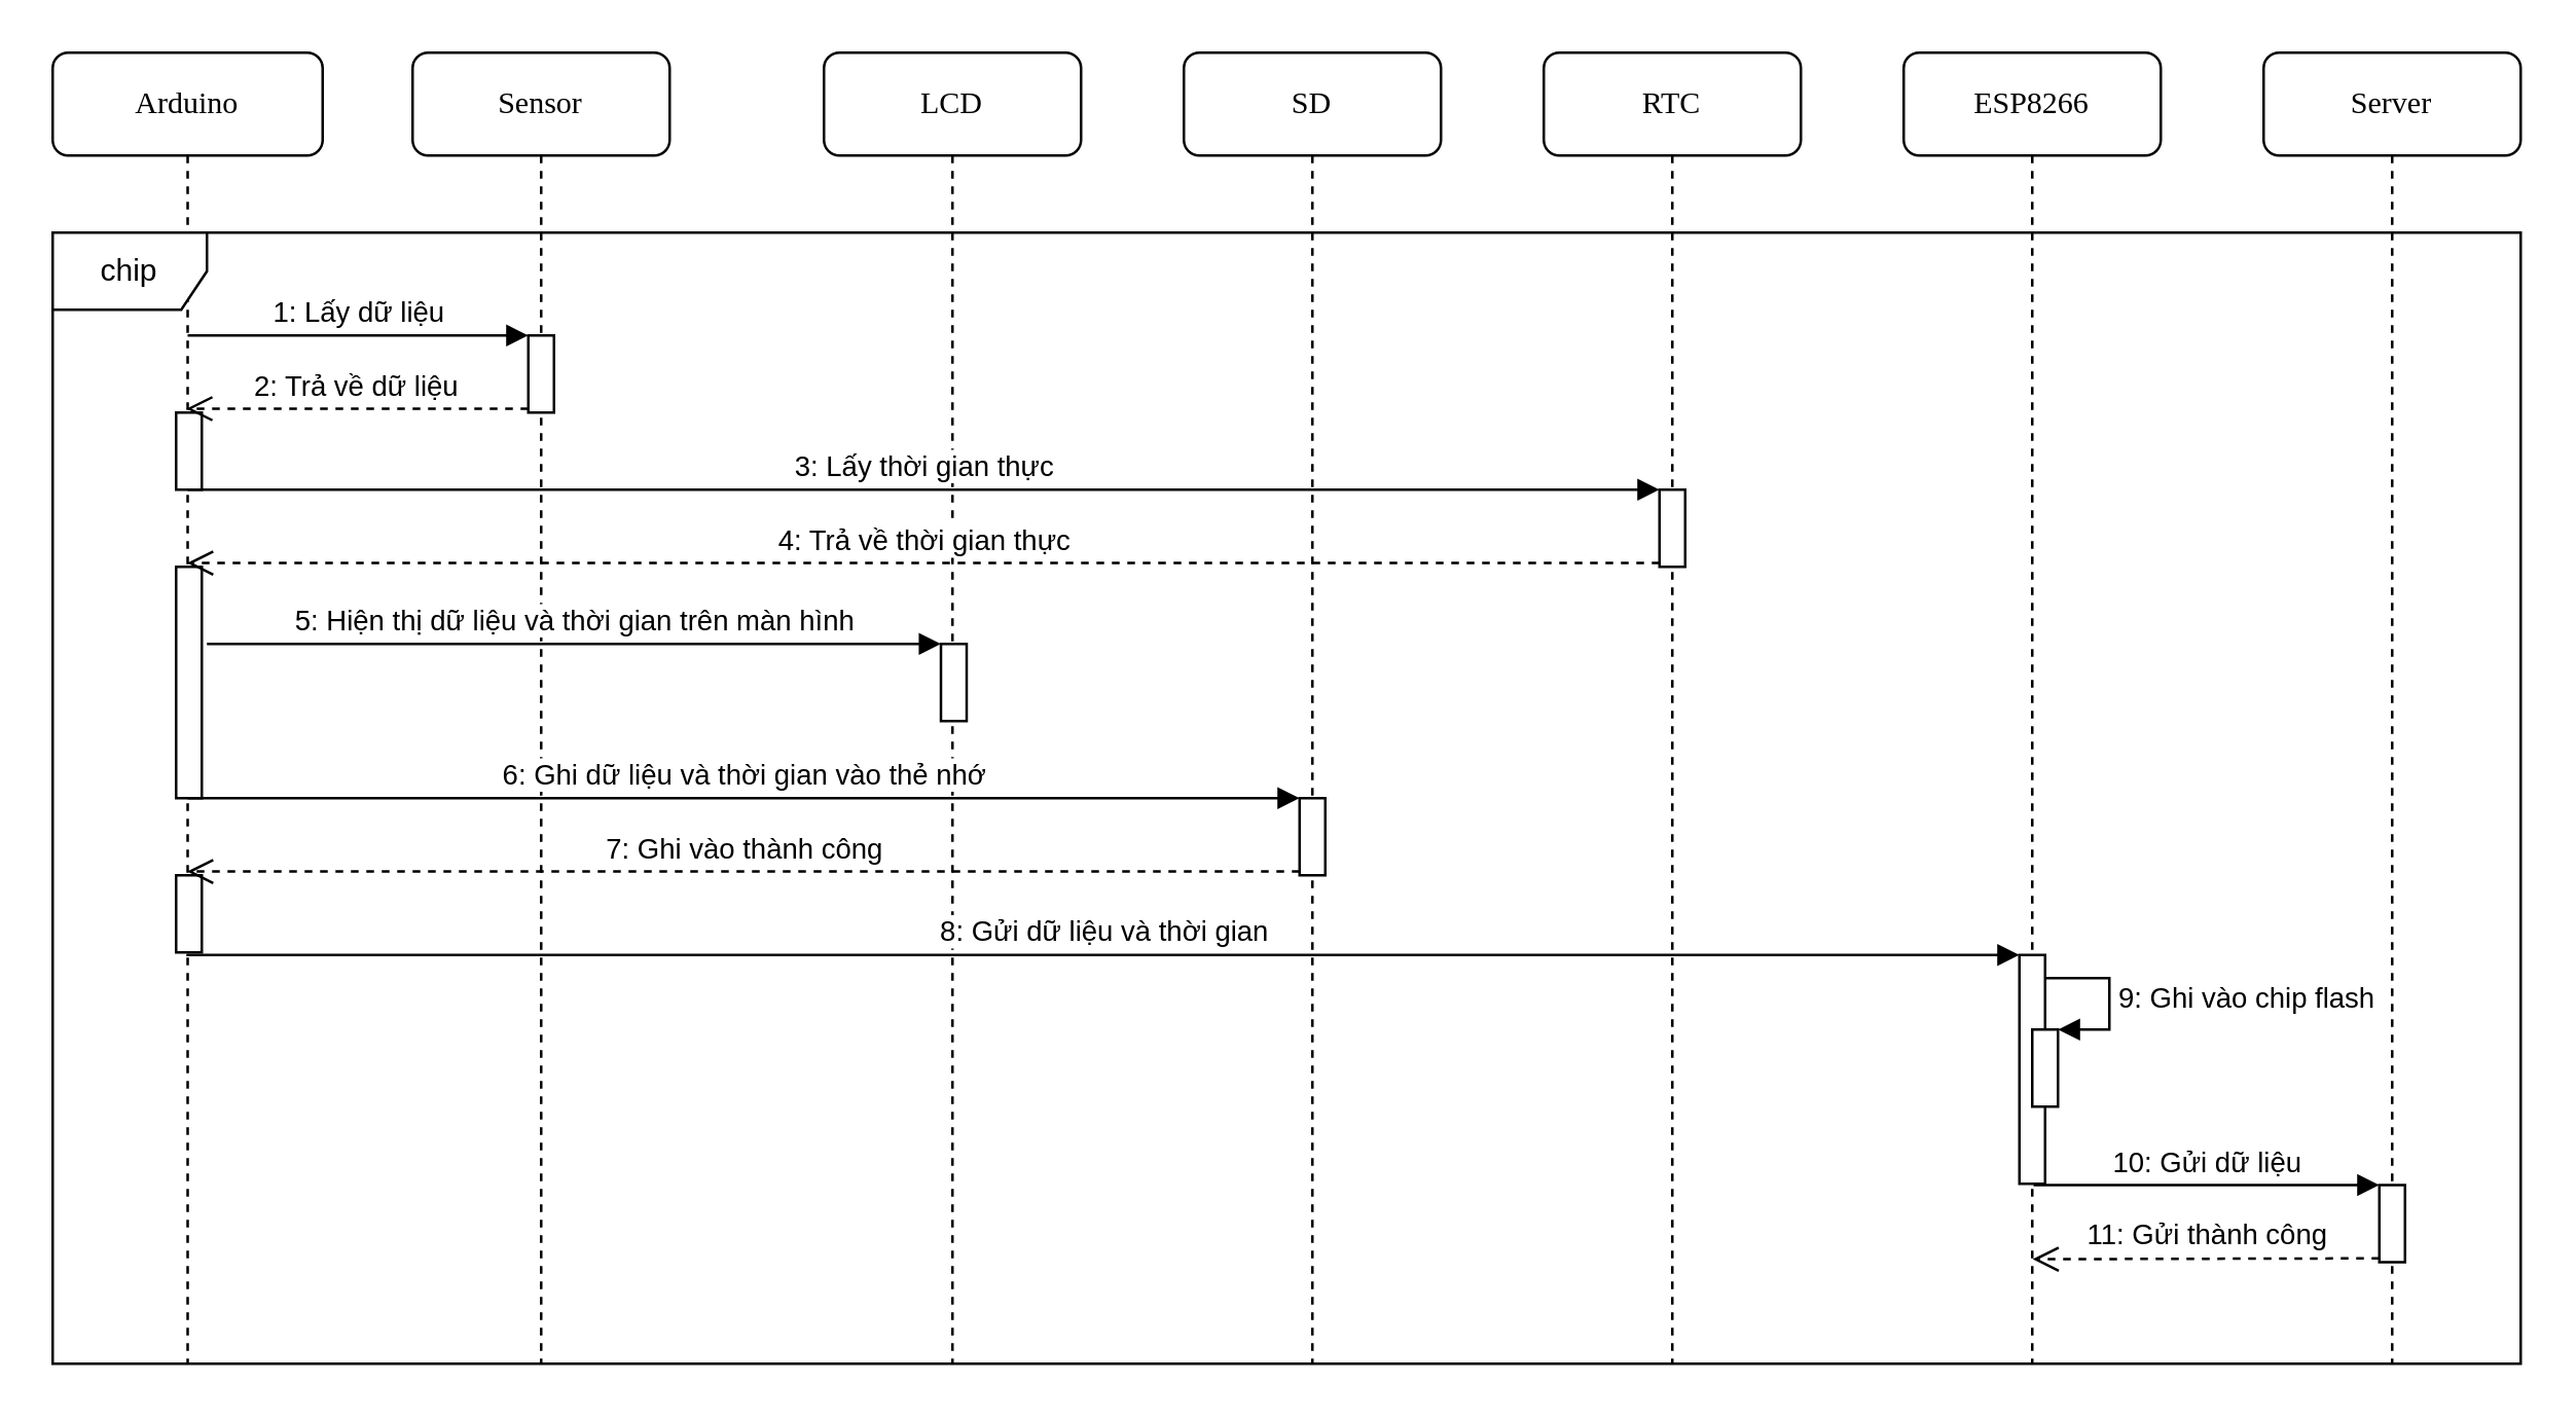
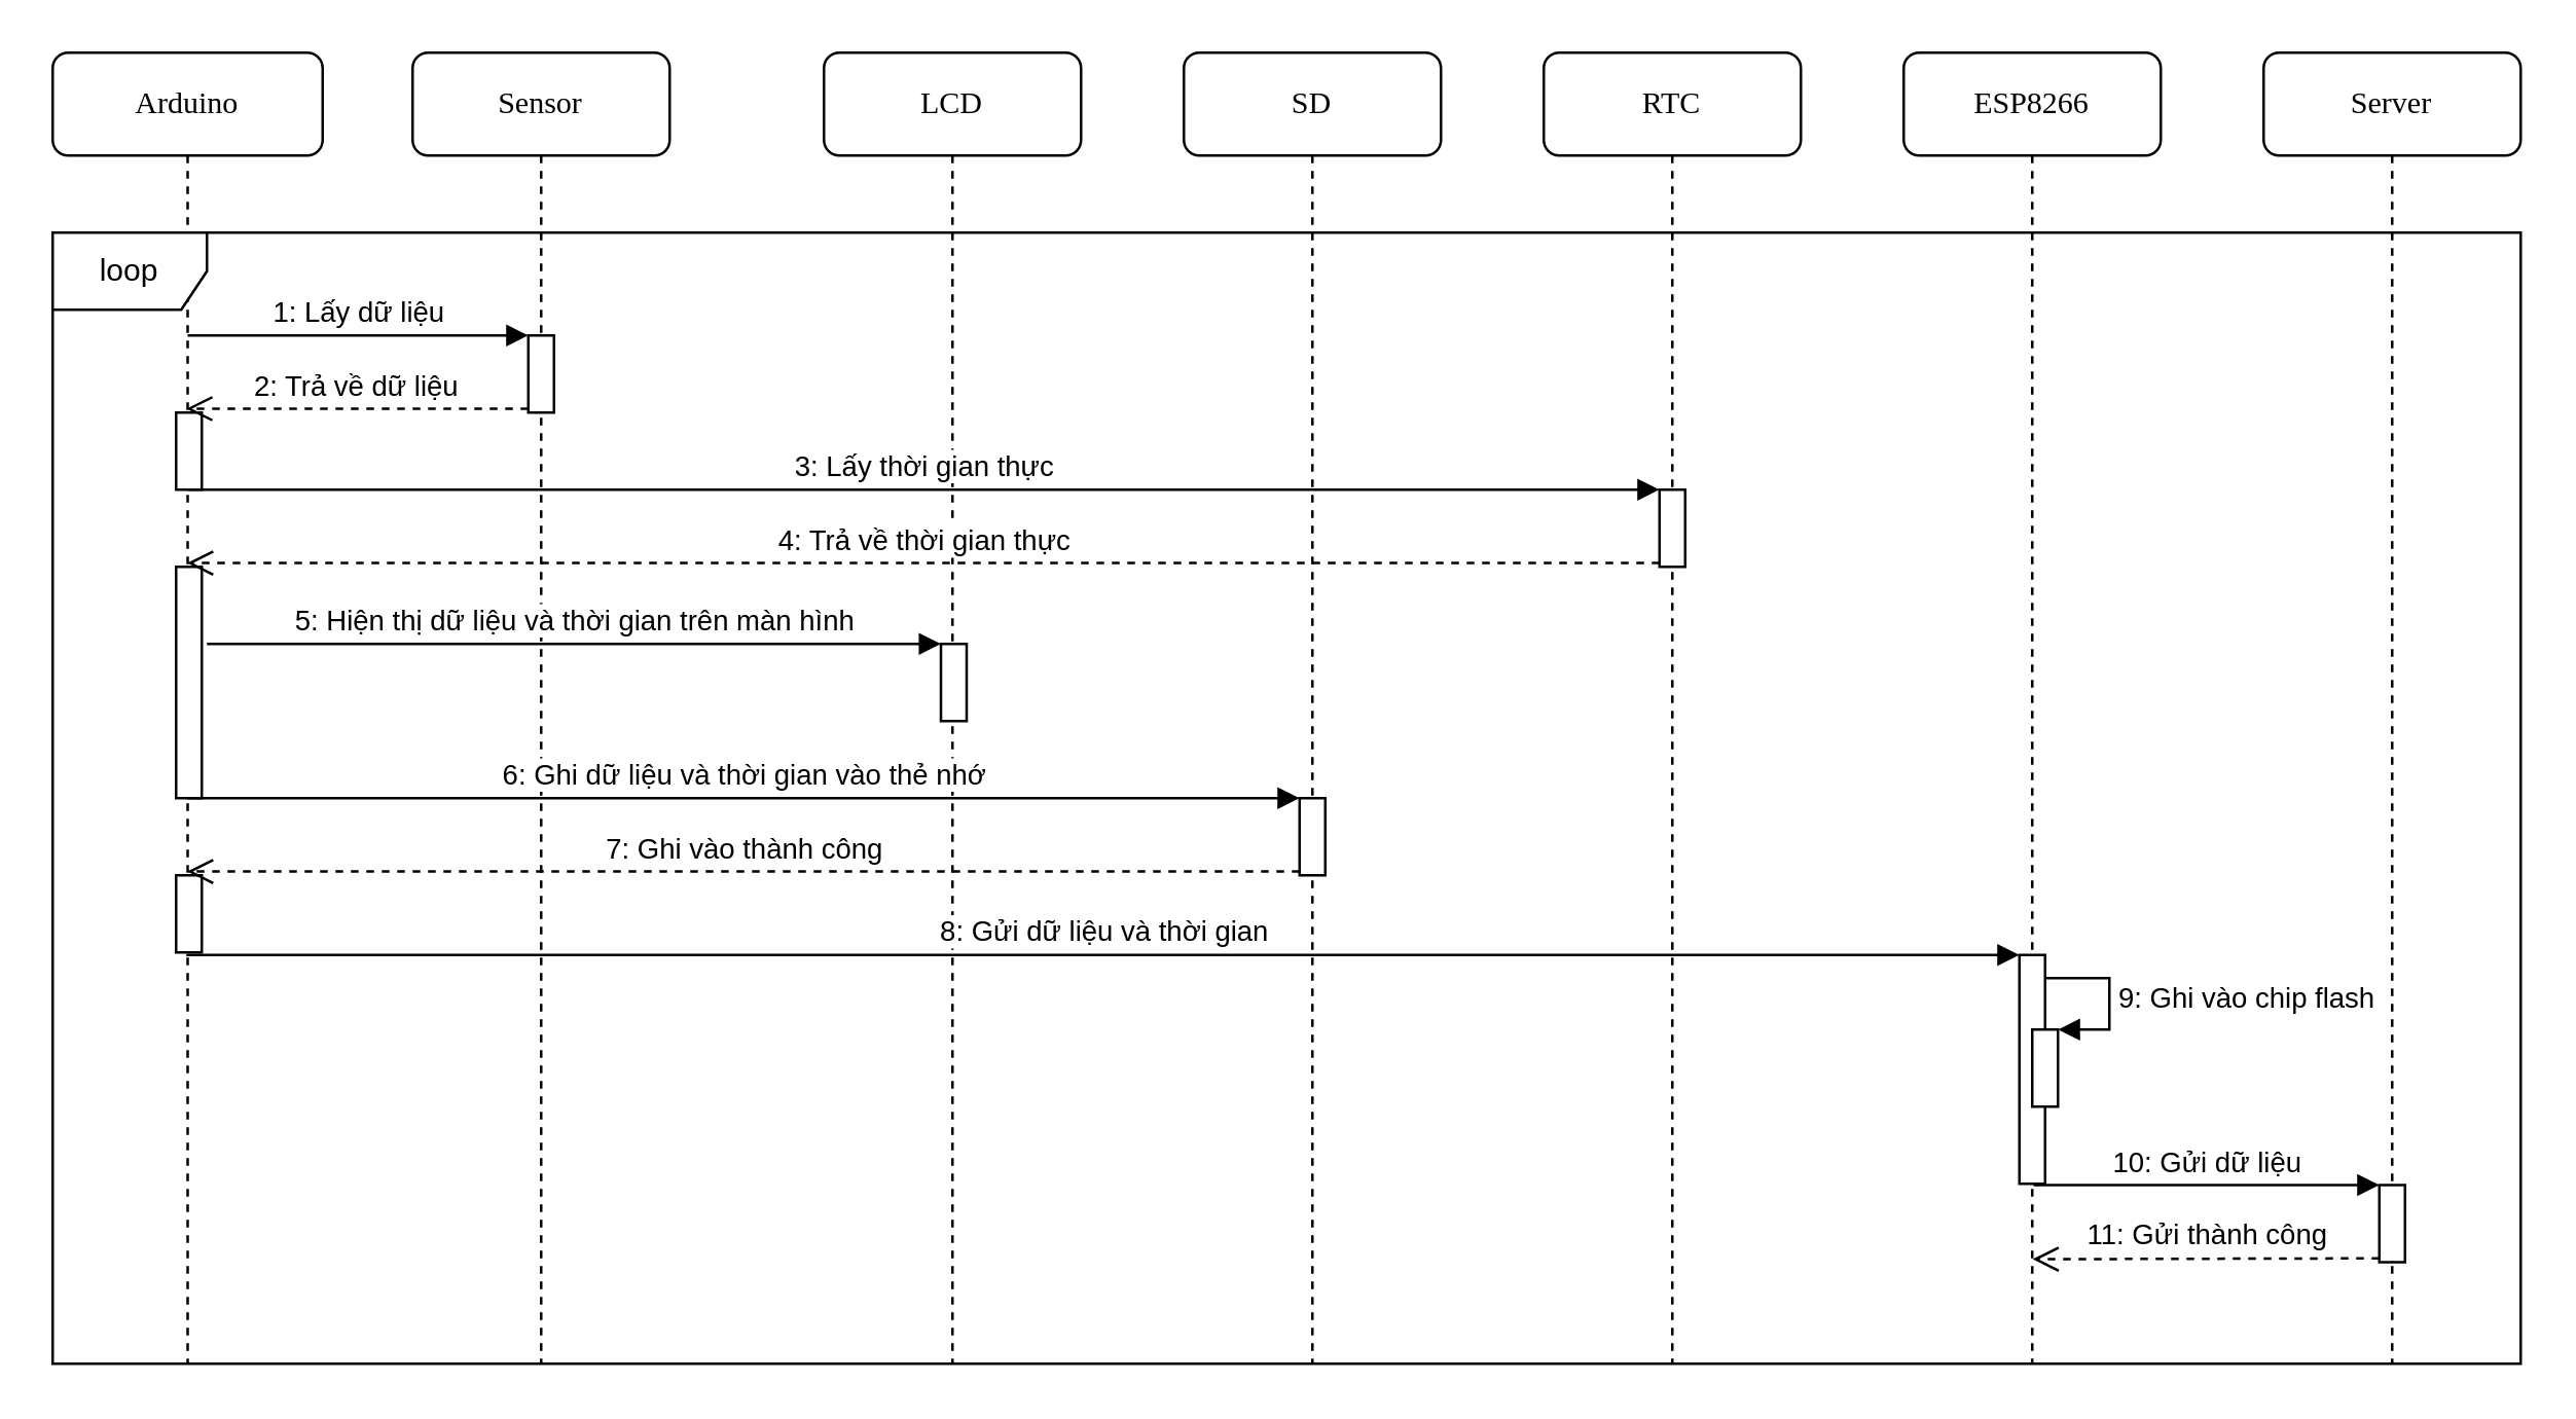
- <mxCell id="30" value="chip" style="shape=umlFrame;whiteSpace=wrap;html=1;" vertex="1" parent="1"><mxGeometry x="20" y="90" width="960" height="440" as="geometry" /></mxCell>
+ <mxCell id="30" value="loop" style="shape=umlFrame;whiteSpace=wrap;html=1;" vertex="1" parent="1"><mxGeometry x="20" y="90" width="960" height="440" as="geometry" /></mxCell>
